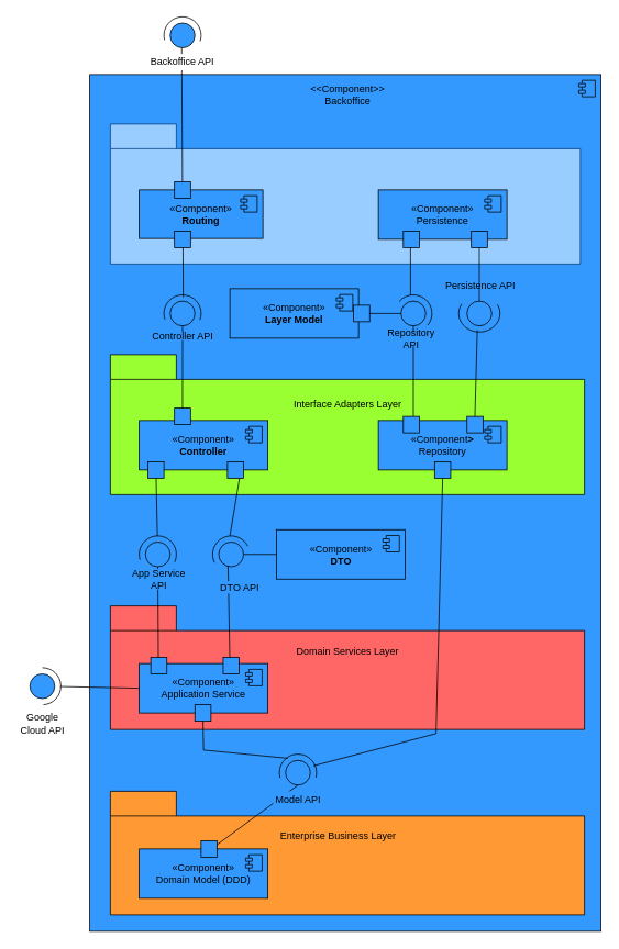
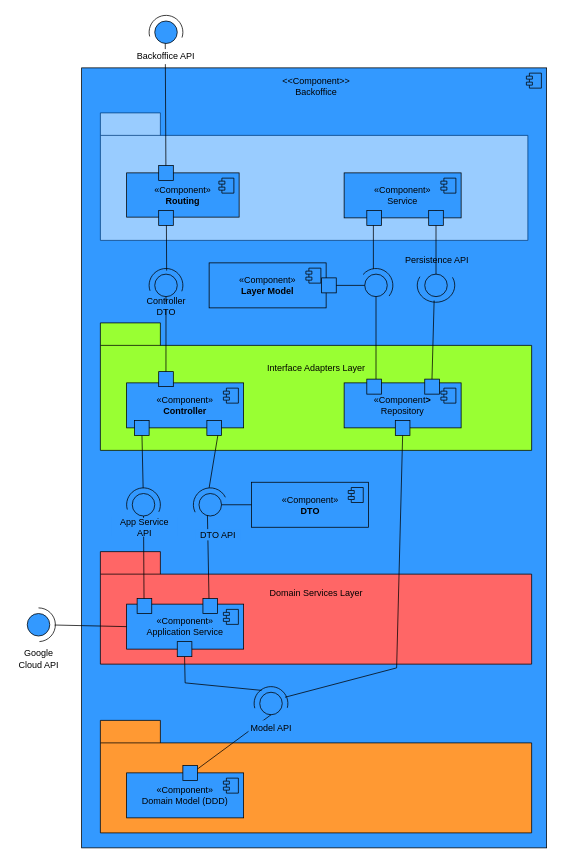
- <mxCell id="8" value="&lt;div&gt;«Component»&lt;/div&gt;&lt;div&gt;Persistence&lt;br&gt;&lt;/div&gt;" style="html=1;dropTarget=0;whiteSpace=wrap;fillColor=#3399FF;" vertex="1" parent="1"><mxGeometry x="458" y="230" width="156" height="60" as="geometry" /></mxCell>
+ <mxCell id="8" value="&lt;div&gt;«Component»&lt;/div&gt;&lt;div&gt;Service&lt;br&gt;&lt;/div&gt;" style="html=1;dropTarget=0;whiteSpace=wrap;fillColor=#3399FF;" vertex="1" parent="1"><mxGeometry x="458" y="230" width="156" height="60" as="geometry" /></mxCell>
- <mxCell id="65" value="Controller API" style="text;html=1;align=center;verticalAlign=middle;whiteSpace=wrap;rounded=0;fillColor=#3399FF;" vertex="1" parent="1"><mxGeometry x="180.5" y="402.5" width="80" height="10" as="geometry" /></mxCell>
+ <mxCell id="65" value="Controller DTO" style="text;html=1;align=center;verticalAlign=middle;whiteSpace=wrap;rounded=0;fillColor=#3399FF;" vertex="1" parent="1"><mxGeometry x="180.5" y="402.5" width="80" height="10" as="geometry" /></mxCell>
- <mxCell id="63" value="&lt;div&gt;Repository API&lt;br&gt;&lt;/div&gt;" style="text;html=1;align=center;verticalAlign=middle;whiteSpace=wrap;rounded=0;fillColor=#3399FF;" vertex="1" parent="1"><mxGeometry x="458" y="402.5" width="80" height="17.5" as="geometry" /></mxCell>
- <mxCell id="33" value="Enterprise Business Layer" style="text;html=1;align=center;verticalAlign=middle;whiteSpace=wrap;rounded=0;" vertex="1" parent="1"><mxGeometry x="328" y="1000" width="162.5" height="30" as="geometry" /></mxCell>
